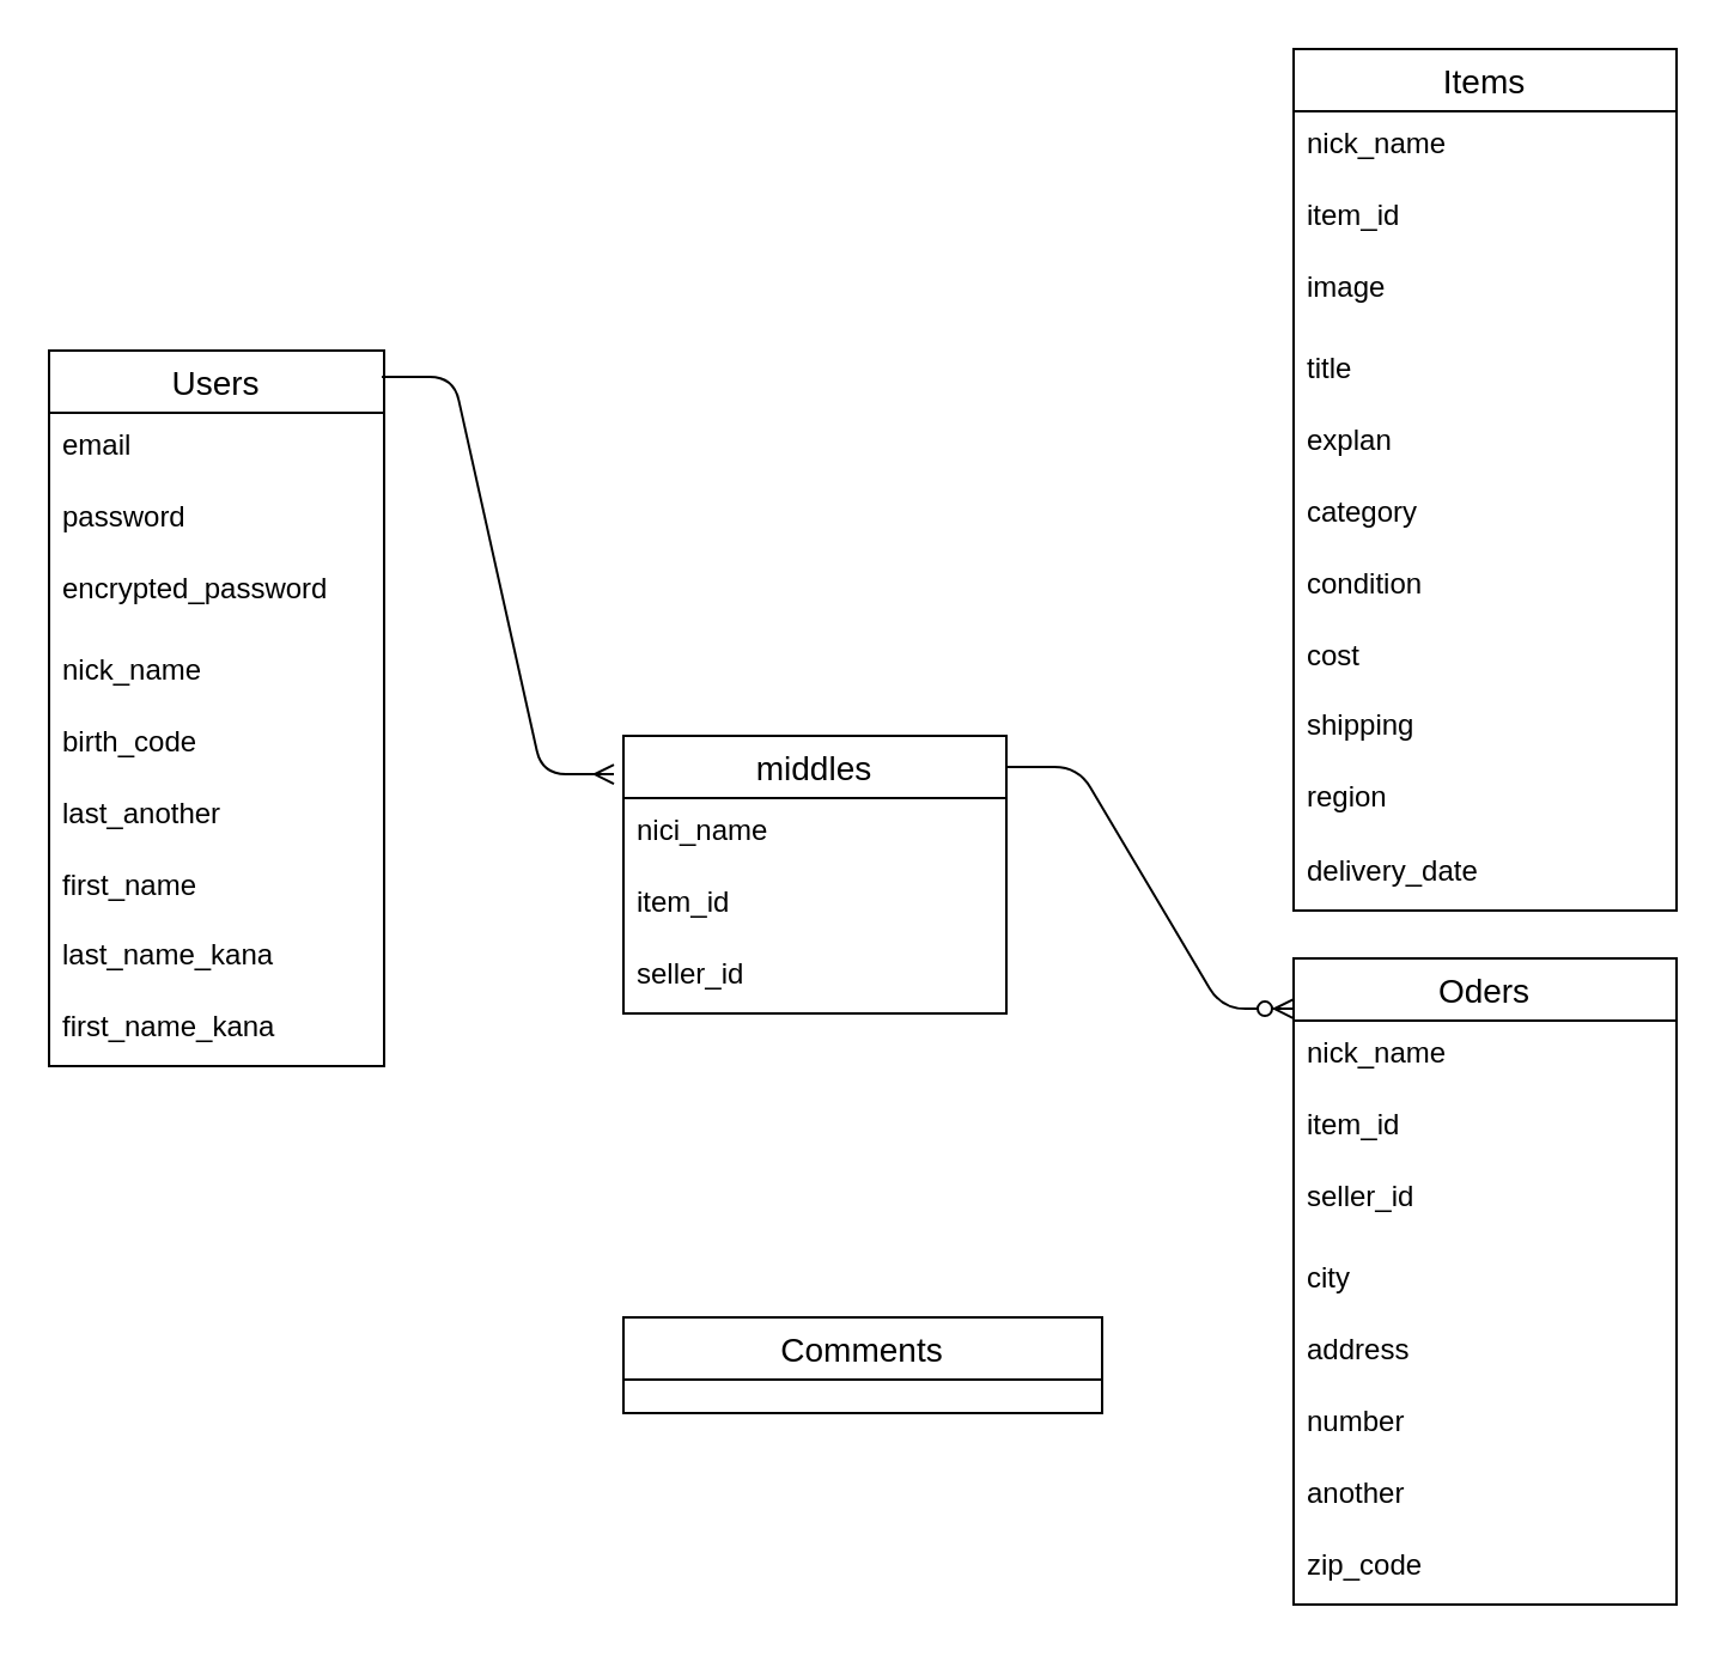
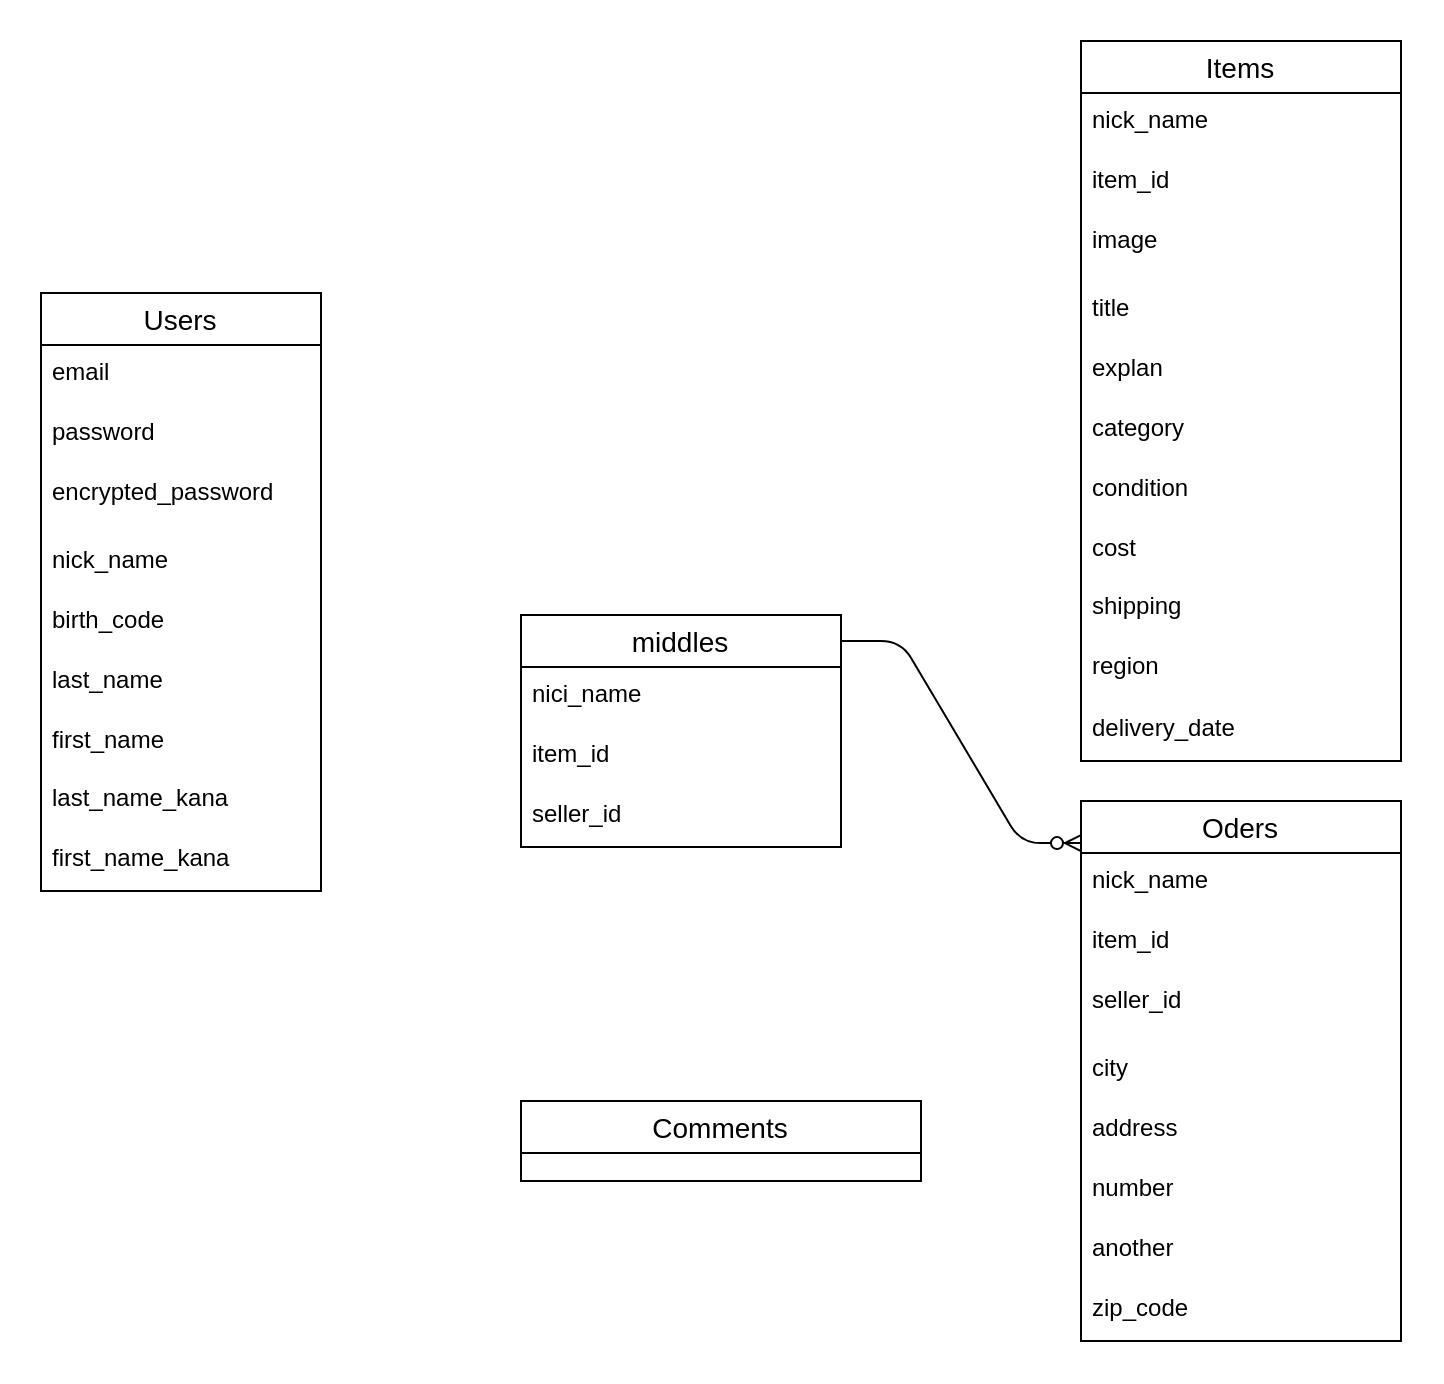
- <mxCell id="16" value="" style="edgeStyle=entityRelationEdgeStyle;fontSize=12;html=1;endArrow=ERmany;exitX=0.993;exitY=0.037;exitDx=0;exitDy=0;entryX=-0.025;entryY=0.138;entryDx=0;entryDy=0;entryPerimeter=0;exitPerimeter=0;" edge="1" parent="1" source="2" target="12"><mxGeometry width="100" height="100" relative="1" as="geometry"><mxPoint x="360" y="440" as="sourcePoint" /><mxPoint x="460" y="340" as="targetPoint" /></mxGeometry></mxCell>
- <mxCell id="8" value="last_another" style="text;strokeColor=none;fillColor=none;spacingLeft=4;spacingRight=4;overflow=hidden;rotatable=0;points=[[0,0.5],[1,0.5]];portConstraint=eastwest;fontSize=12;" vertex="1" parent="2"><mxGeometry y="180" width="140" height="30" as="geometry" /></mxCell>
+ <mxCell id="8" value="last_name" style="text;strokeColor=none;fillColor=none;spacingLeft=4;spacingRight=4;overflow=hidden;rotatable=0;points=[[0,0.5],[1,0.5]];portConstraint=eastwest;fontSize=12;" vertex="1" parent="2"><mxGeometry y="180" width="140" height="30" as="geometry" /></mxCell>
